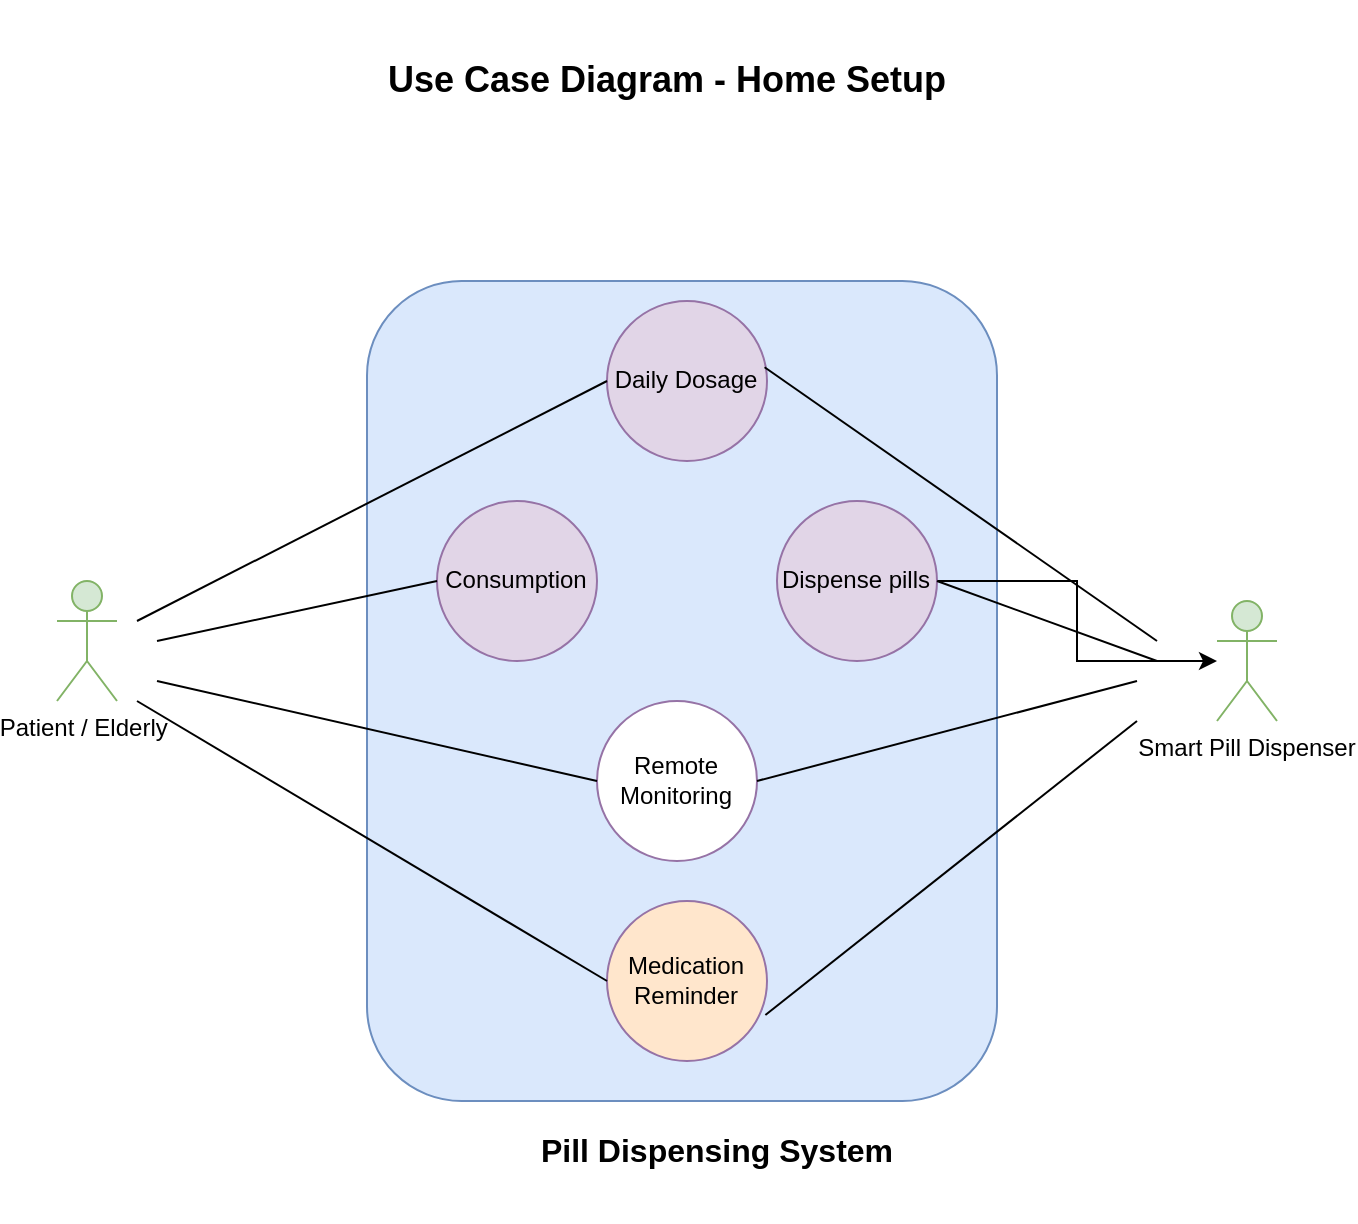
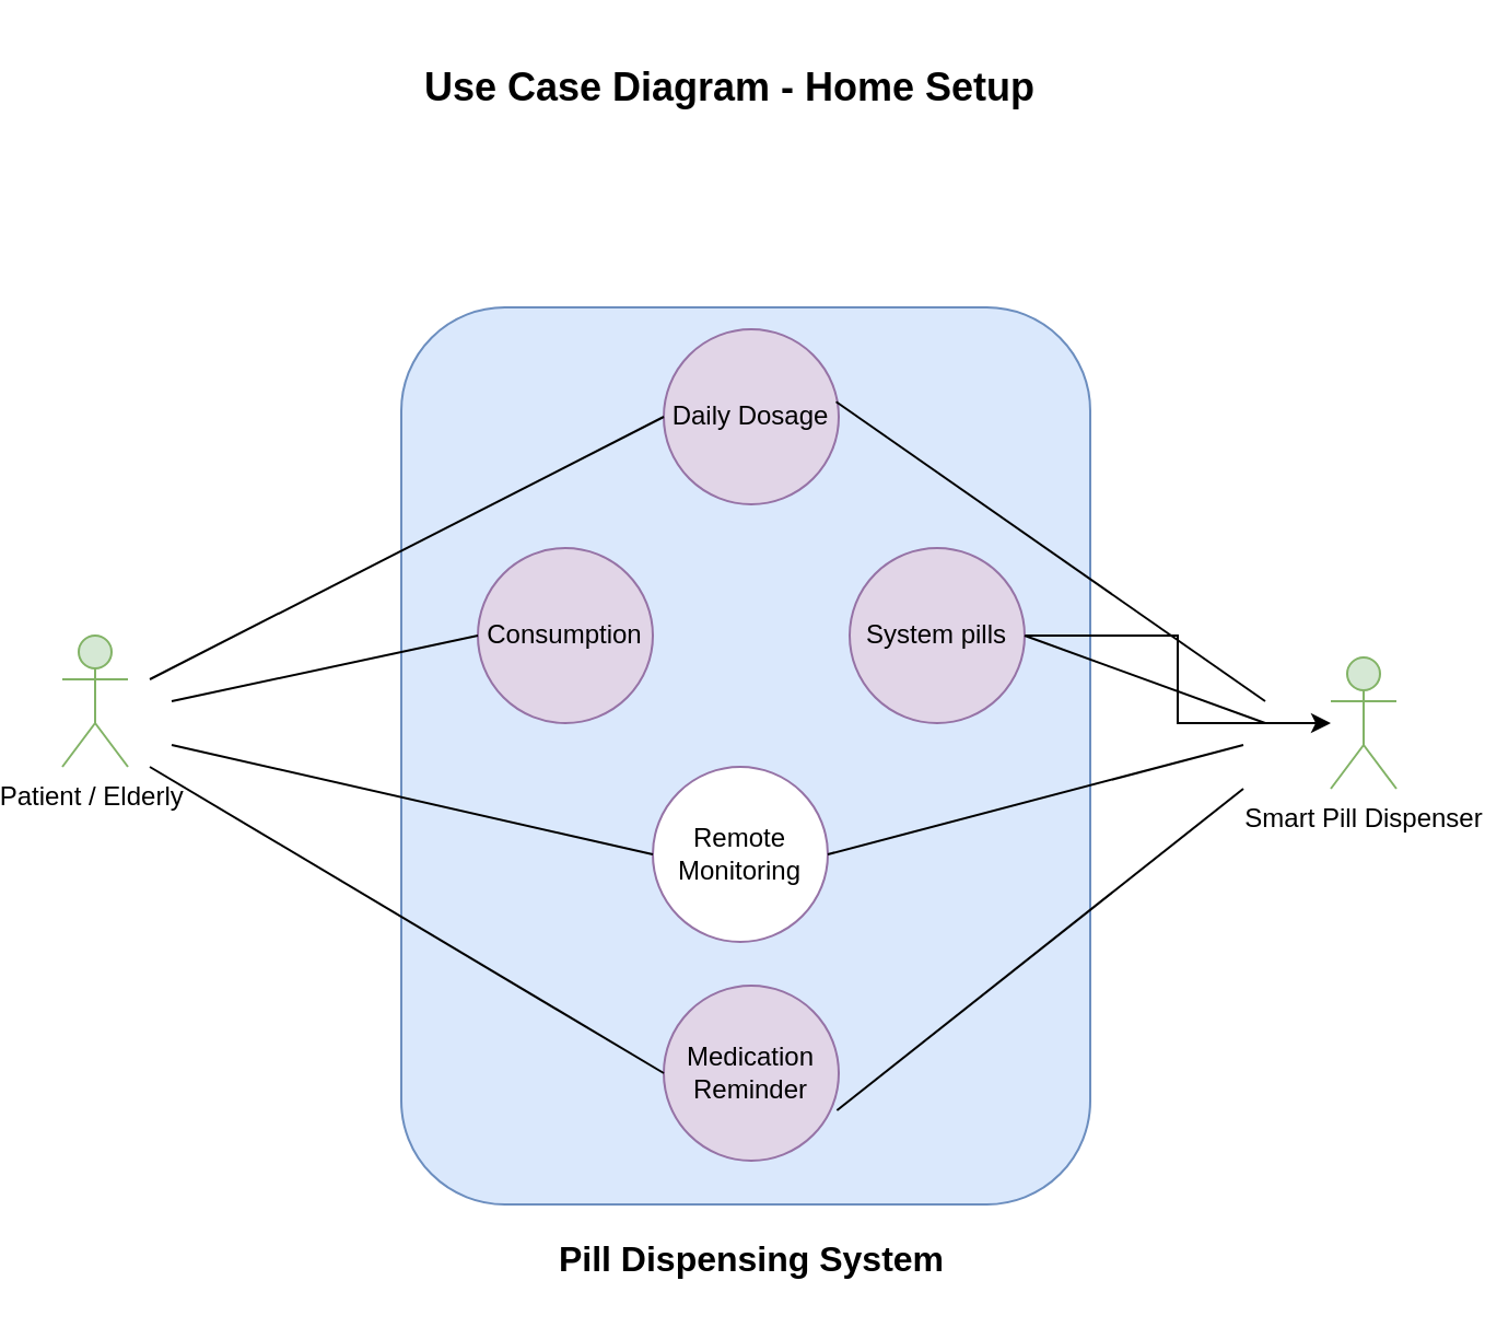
- <mxCell id="7" value="Dispense pills" style="ellipse;whiteSpace=wrap;html=1;aspect=fixed;fillColor=#e1d5e7;strokeColor=#9673a6;" vertex="1" parent="1"><mxGeometry x="380" y="250" width="80" height="80" as="geometry" /></mxCell>
+ <mxCell id="7" value="System pills" style="ellipse;whiteSpace=wrap;html=1;aspect=fixed;fillColor=#e1d5e7;strokeColor=#9673a6;" vertex="1" parent="1"><mxGeometry x="380" y="250" width="80" height="80" as="geometry" /></mxCell>
- <mxCell id="4" value="Medication Reminder" style="ellipse;whiteSpace=wrap;html=1;aspect=fixed;fillColor=#ffe6cc;strokeColor=#9673a6;" vertex="1" parent="1"><mxGeometry x="295" y="450" width="80" height="80" as="geometry" /></mxCell>
+ <mxCell id="4" value="Medication Reminder" style="ellipse;whiteSpace=wrap;html=1;aspect=fixed;fillColor=#e1d5e7;strokeColor=#9673a6;" vertex="1" parent="1"><mxGeometry x="295" y="450" width="80" height="80" as="geometry" /></mxCell>
- <mxCell id="19" value="&lt;font style=&quot;font-size: 16px;&quot;&gt;&lt;b&gt;Pill Dispensing System&lt;/b&gt;&lt;/font&gt;" style="text;html=1;align=center;verticalAlign=middle;resizable=0;points=[];autosize=1;strokeColor=none;fillColor=none;" vertex="1" parent="1"><mxGeometry x="250" y="560" width="200" height="30" as="geometry" /></mxCell>
+ <mxCell id="19" value="&lt;font style=&quot;font-size: 16px;&quot;&gt;&lt;b&gt;Pill Dispensing System&lt;/b&gt;&lt;/font&gt;" style="text;html=1;align=center;verticalAlign=middle;resizable=0;points=[];autosize=1;strokeColor=none;fillColor=none;" vertex="1" parent="1"><mxGeometry x="235" y="560" width="200" height="30" as="geometry" /></mxCell>
